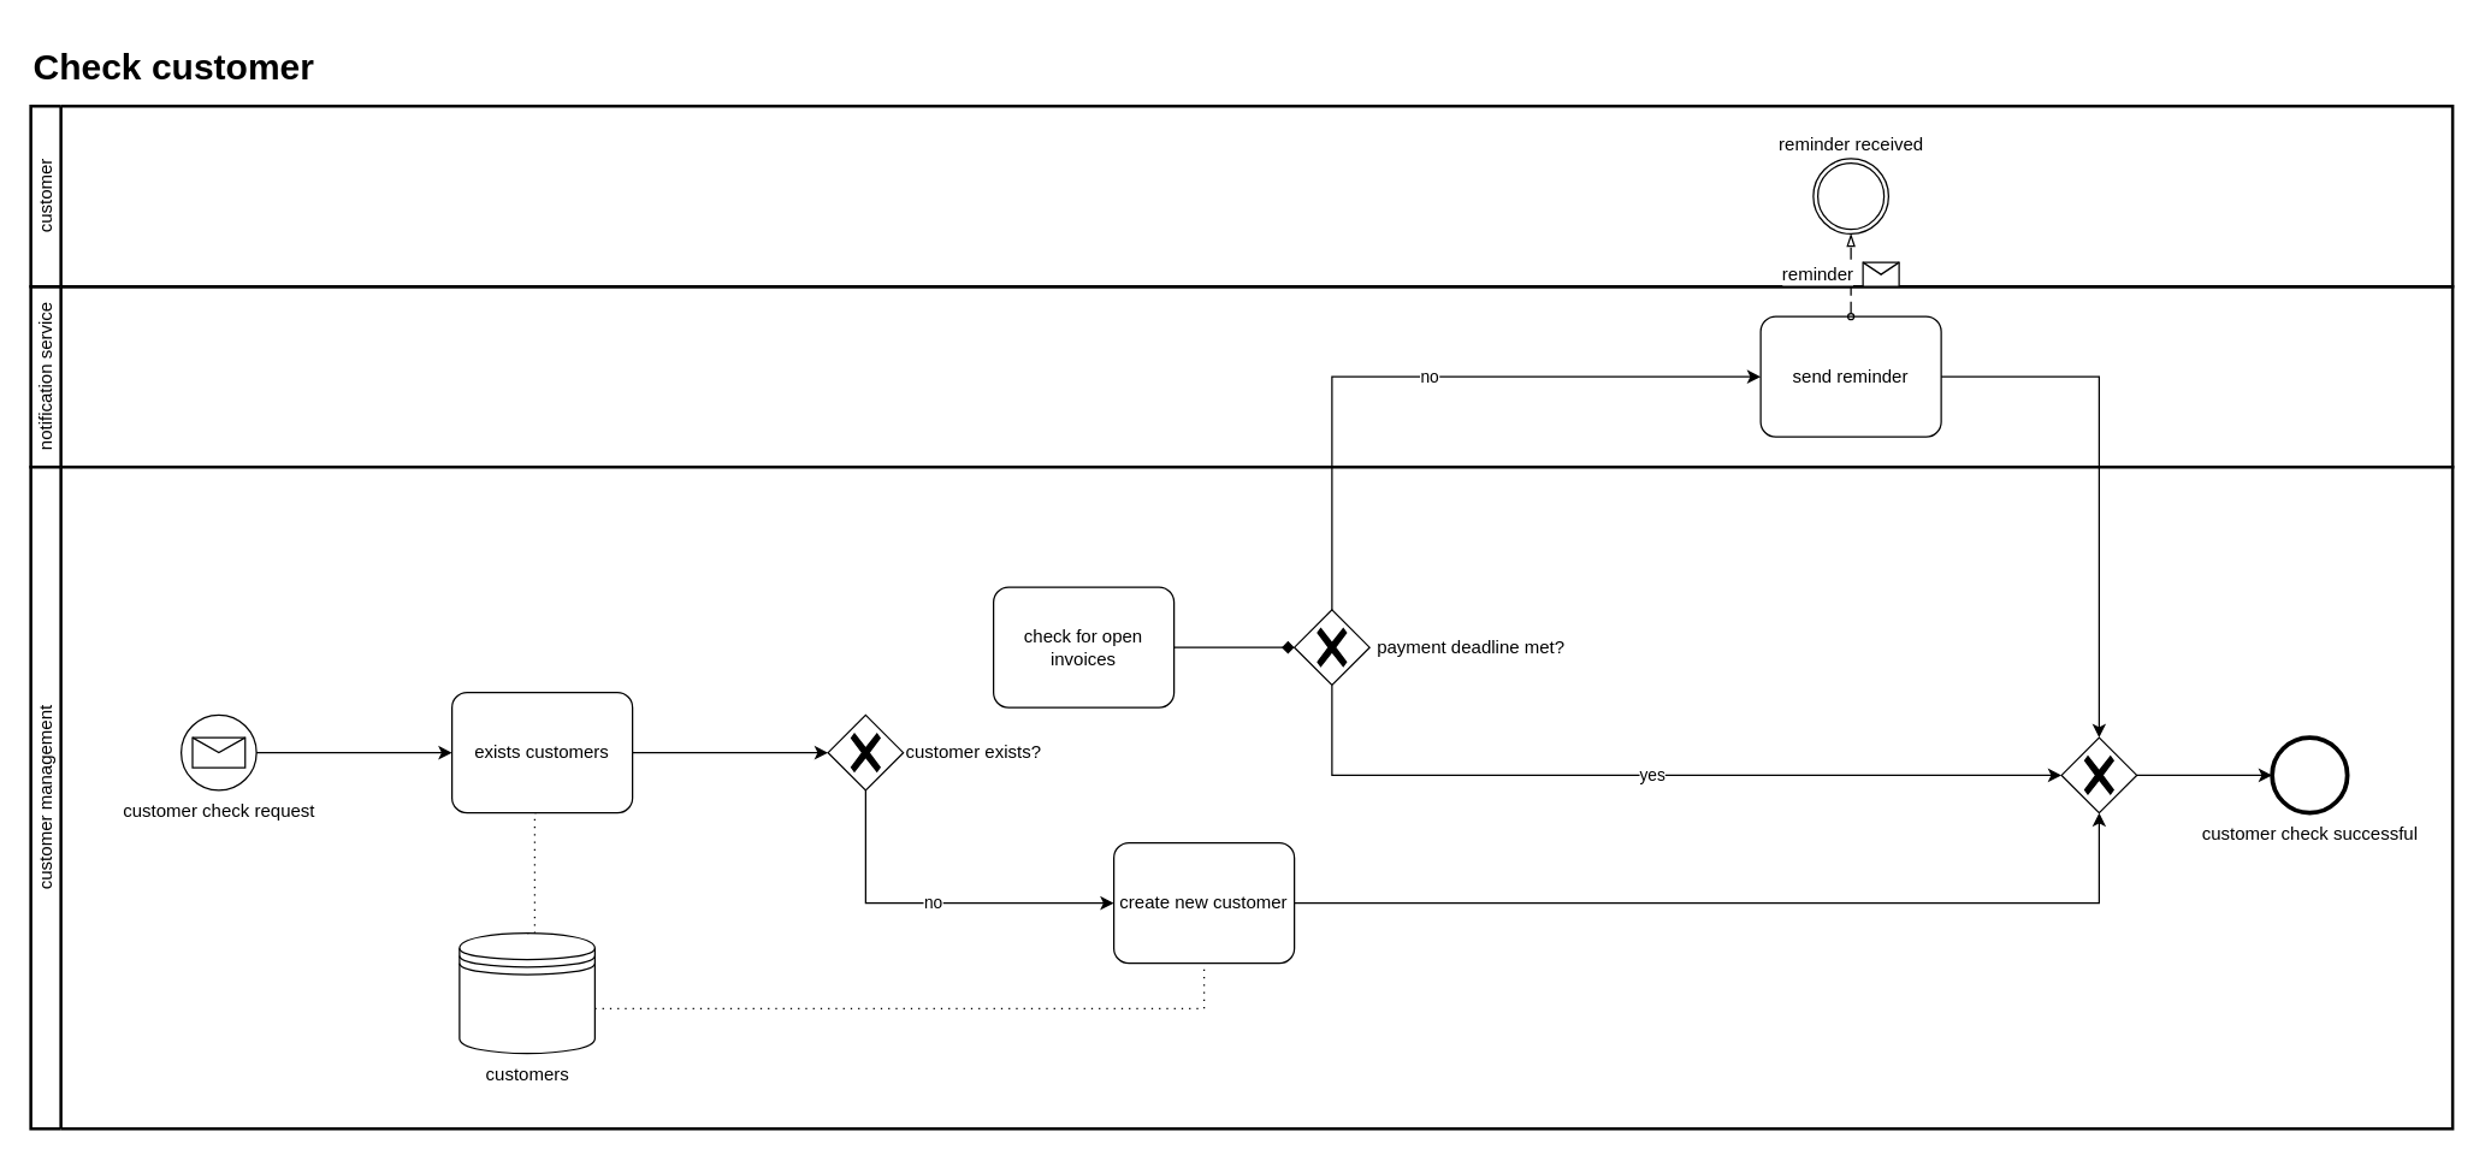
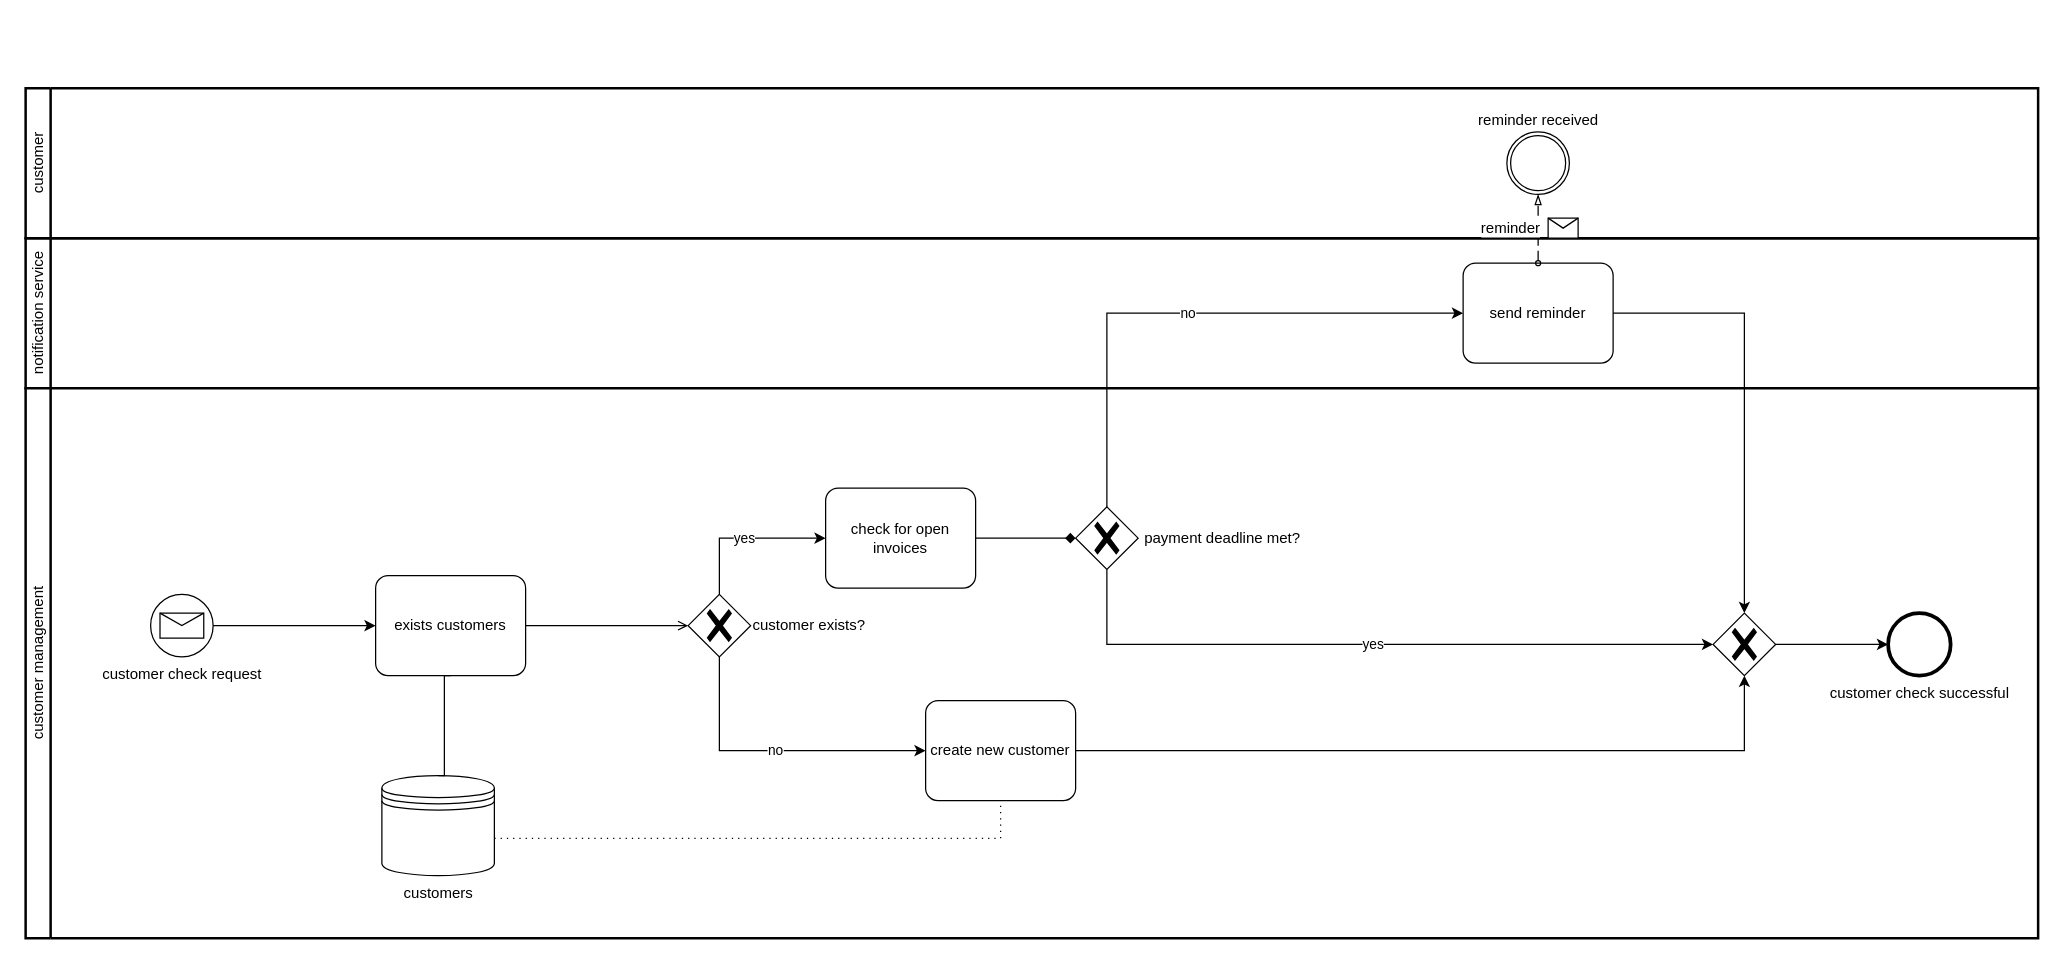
- <mxCell id="28" value="Check customer" style="text;html=1;align=left;verticalAlign=middle;whiteSpace=wrap;rounded=0;fontSize=24;fontStyle=1" parent="1" vertex="1"><mxGeometry x="20" y="20" width="310" height="50" as="geometry" /></mxCell>
+ <mxCell id="18" value="yes" style="edgeStyle=orthogonalEdgeStyle;rounded=0;orthogonalLoop=1;jettySize=auto;html=1;exitX=0.5;exitY=0;exitDx=0;exitDy=0;exitPerimeter=0;entryX=0;entryY=0.5;entryDx=0;entryDy=0;entryPerimeter=0;" parent="4" source="5" target="16" edge="1"><mxGeometry relative="1" as="geometry" /></mxCell>
- <mxCell id="10" style="edgeStyle=orthogonalEdgeStyle;rounded=0;orthogonalLoop=1;jettySize=auto;html=1;exitX=1;exitY=0.5;exitDx=0;exitDy=0;exitPerimeter=0;entryX=0;entryY=0.5;entryDx=0;entryDy=0;entryPerimeter=0;" parent="4" source="9" target="5" edge="1"><mxGeometry relative="1" as="geometry" /></mxCell>
+ <mxCell id="10" style="edgeStyle=orthogonalEdgeStyle;rounded=0;orthogonalLoop=1;jettySize=auto;html=1;exitX=1;exitY=0.5;exitDx=0;exitDy=0;exitPerimeter=0;entryX=0;entryY=0.5;entryDx=0;entryDy=0;entryPerimeter=0;endArrow=open;" parent="4" source="9" target="5" edge="1"><mxGeometry relative="1" as="geometry" /></mxCell>
- <mxCell id="14" value="" style="edgeStyle=elbowEdgeStyle;fontSize=12;html=1;endFill=0;startFill=0;endSize=6;startSize=6;dashed=1;dashPattern=1 4;endArrow=none;startArrow=none;rounded=0;exitX=0.5;exitY=0;exitDx=0;exitDy=0;entryX=0.5;entryY=1;entryDx=0;entryDy=0;entryPerimeter=0;" parent="4" source="13" target="9" edge="1"><mxGeometry width="160" relative="1" as="geometry"><mxPoint x="330" y="-40" as="sourcePoint" /><mxPoint x="490" y="-40" as="targetPoint" /></mxGeometry></mxCell>
+ <mxCell id="14" value="" style="edgeStyle=elbowEdgeStyle;fontSize=12;html=1;endFill=0;startFill=0;endSize=6;startSize=6;dashed=0;dashPattern=1 4;endArrow=none;startArrow=none;rounded=0;exitX=0.5;exitY=0;exitDx=0;exitDy=0;entryX=0.5;entryY=1;entryDx=0;entryDy=0;entryPerimeter=0;" parent="4" source="13" target="9" edge="1"><mxGeometry width="160" relative="1" as="geometry"><mxPoint x="330" y="-40" as="sourcePoint" /><mxPoint x="490" y="-40" as="targetPoint" /></mxGeometry></mxCell>
